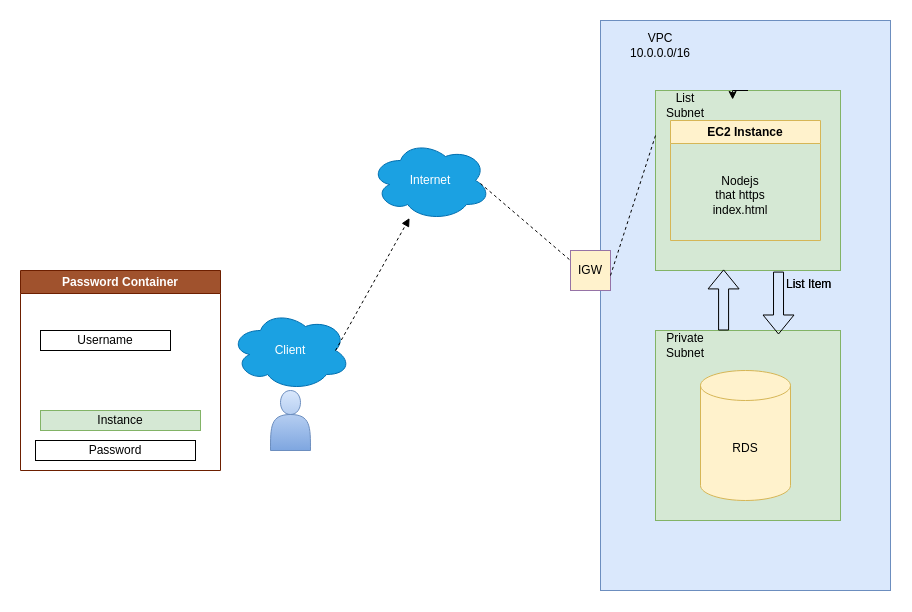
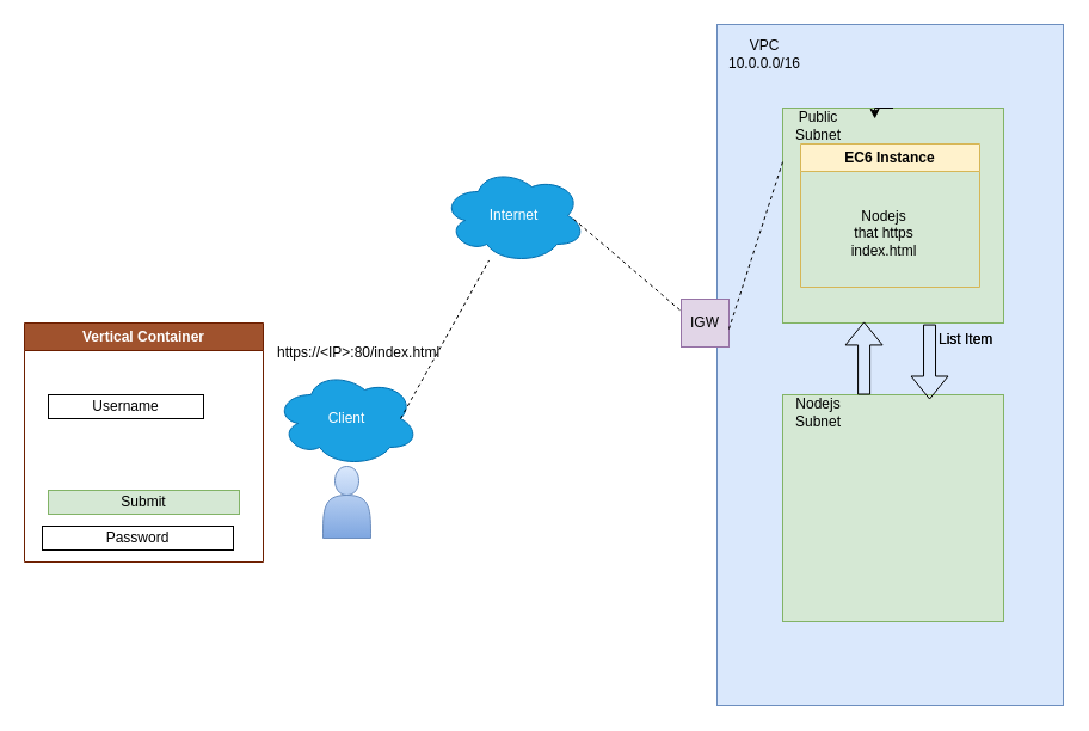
- <mxCell id="5" value="VPC 10.0.0.0/16" style="text;html=1;align=center;verticalAlign=middle;whiteSpace=wrap;rounded=0;" parent="1" vertex="1"><mxGeometry x="630" y="30" width="60" height="30" as="geometry" /></mxCell>
+ <mxCell id="5" value="VPC 10.0.0.0/16" style="text;html=1;align=center;verticalAlign=middle;whiteSpace=wrap;rounded=0;" parent="1" vertex="1"><mxGeometry x="610" y="30" width="60" height="30" as="geometry" /></mxCell>
- <mxCell id="15" value="List Subnet" style="text;html=1;align=center;verticalAlign=middle;whiteSpace=wrap;rounded=0;" parent="1" vertex="1"><mxGeometry x="655" y="90" width="60" height="30" as="geometry" /></mxCell>
+ <mxCell id="15" value="Public Subnet" style="text;html=1;align=center;verticalAlign=middle;whiteSpace=wrap;rounded=0;" parent="1" vertex="1"><mxGeometry x="655" y="90" width="60" height="30" as="geometry" /></mxCell>
- <mxCell id="10" value="EC2 Instance" style="swimlane;whiteSpace=wrap;html=1;fillColor=#fff2cc;strokeColor=#d6b656;" parent="1" vertex="1"><mxGeometry x="670" y="120" width="150" height="120" as="geometry" /></mxCell>
+ <mxCell id="10" value="EC6 Instance" style="swimlane;whiteSpace=wrap;html=1;fillColor=#fff2cc;strokeColor=#d6b656;" parent="1" vertex="1"><mxGeometry x="670" y="120" width="150" height="120" as="geometry" /></mxCell>
- <mxCell id="16" value="" style="endArrow=block;dashed=1;html=1;rounded=0;exitX=0.875;exitY=0.5;exitDx=0;exitDy=0;exitPerimeter=0;" parent="1" source="2" target="26" edge="1"><mxGeometry width="50" height="50" relative="1" as="geometry"><mxPoint x="360" y="340" as="sourcePoint" /><mxPoint x="410" y="290" as="targetPoint" /></mxGeometry></mxCell>
+ <mxCell id="16" value="" style="endArrow=none;dashed=1;html=1;rounded=0;exitX=0.875;exitY=0.5;exitDx=0;exitDy=0;exitPerimeter=0;" parent="1" source="2" target="26" edge="1"><mxGeometry width="50" height="50" relative="1" as="geometry"><mxPoint x="360" y="340" as="sourcePoint" /><mxPoint x="410" y="290" as="targetPoint" /></mxGeometry></mxCell>
- <mxCell id="6" value="IGW" style="whiteSpace=wrap;html=1;aspect=fixed;fillColor=#fff2cc;strokeColor=#9673a6;" parent="1" vertex="1"><mxGeometry x="570" y="250" width="40" height="40" as="geometry" /></mxCell>
+ <mxCell id="6" value="IGW" style="whiteSpace=wrap;html=1;aspect=fixed;fillColor=#e1d5e7;strokeColor=#9673a6;" parent="1" vertex="1"><mxGeometry x="570" y="250" width="40" height="40" as="geometry" /></mxCell>
- <mxCell id="22" value="Password Container" style="swimlane;whiteSpace=wrap;html=1;fillColor=#a0522d;fontColor=#ffffff;strokeColor=#6D1F00;" parent="1" vertex="1"><mxGeometry x="20" y="270" width="200" height="200" as="geometry" /></mxCell>
+ <mxCell id="22" value="Vertical Container" style="swimlane;whiteSpace=wrap;html=1;fillColor=#a0522d;fontColor=#ffffff;strokeColor=#6D1F00;" parent="1" vertex="1"><mxGeometry x="20" y="270" width="200" height="200" as="geometry" /></mxCell>
+ <mxCell id="3" value="https://&amp;lt;IP&amp;gt;:80/index.html" style="text;html=1;align=center;verticalAlign=middle;whiteSpace=wrap;rounded=0;" parent="1" vertex="1"><mxGeometry x="270" y="280" width="60" height="30" as="geometry" /></mxCell>
- <mxCell id="14" value="Private Subnet" style="text;html=1;align=center;verticalAlign=middle;whiteSpace=wrap;rounded=0;" parent="1" vertex="1"><mxGeometry x="655" y="330" width="60" height="30" as="geometry" /></mxCell>
+ <mxCell id="14" value="Nodejs Subnet" style="text;html=1;align=center;verticalAlign=middle;whiteSpace=wrap;rounded=0;" parent="1" vertex="1"><mxGeometry x="655" y="330" width="60" height="30" as="geometry" /></mxCell>
- <mxCell id="25" value="Instance" style="rounded=0;whiteSpace=wrap;html=1;fillColor=#d5e8d4;strokeColor=#82b366;" parent="22" vertex="1"><mxGeometry x="20" y="140" width="160" height="20" as="geometry" /></mxCell>
+ <mxCell id="25" value="Submit" style="rounded=0;whiteSpace=wrap;html=1;fillColor=#d5e8d4;strokeColor=#82b366;" parent="22" vertex="1"><mxGeometry x="20" y="140" width="160" height="20" as="geometry" /></mxCell>
- <mxCell id="9" value="RDS" style="shape=cylinder3;whiteSpace=wrap;html=1;boundedLbl=1;backgroundOutline=1;size=15;fillColor=#fff2cc;strokeColor=#d6b656;" parent="1" vertex="1"><mxGeometry x="700" y="370" width="90" height="130" as="geometry" /></mxCell>
